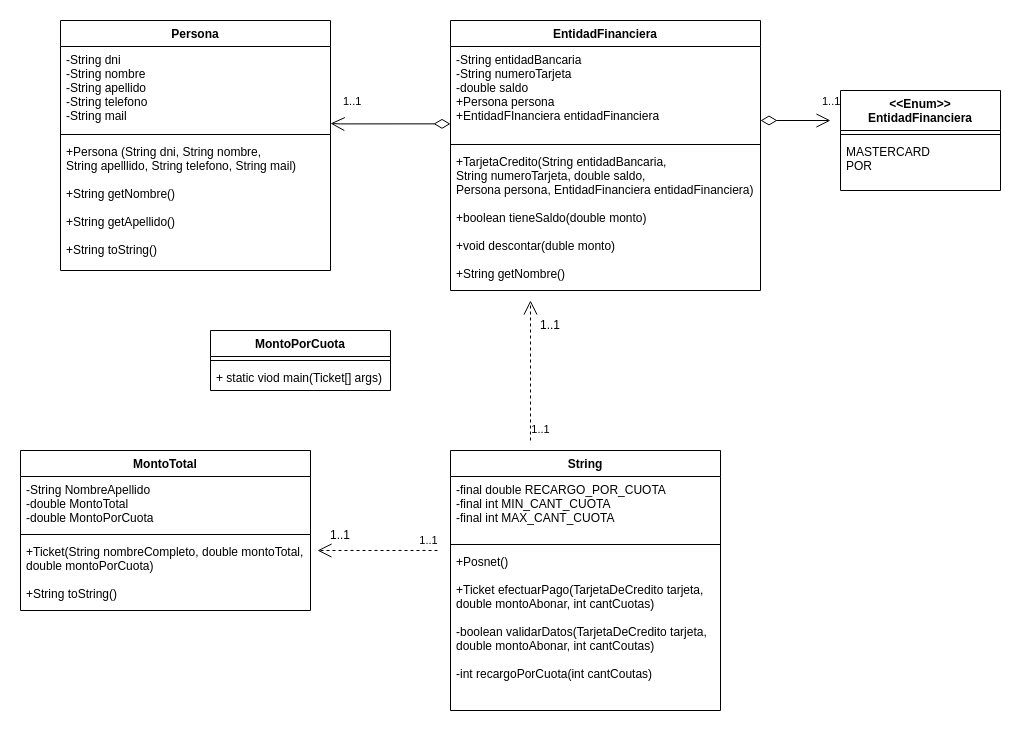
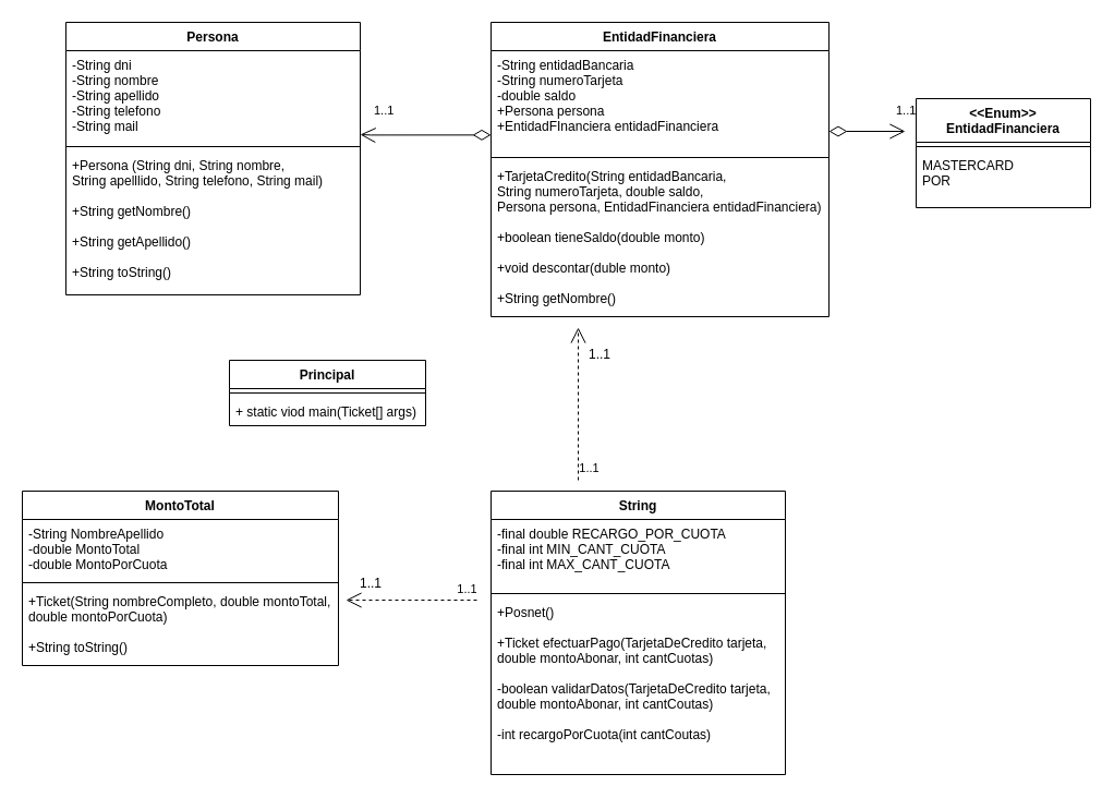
- <mxCell id="23" value="MontoPorCuota" style="swimlane;fontStyle=1;align=center;verticalAlign=top;childLayout=stackLayout;horizontal=1;startSize=26;horizontalStack=0;resizeParent=1;resizeParentMax=0;resizeLast=0;collapsible=1;marginBottom=0;" parent="1" vertex="1"><mxGeometry x="210" y="330" width="180" height="60" as="geometry" /></mxCell>
+ <mxCell id="23" value="Principal" style="swimlane;fontStyle=1;align=center;verticalAlign=top;childLayout=stackLayout;horizontal=1;startSize=26;horizontalStack=0;resizeParent=1;resizeParentMax=0;resizeLast=0;collapsible=1;marginBottom=0;" parent="1" vertex="1"><mxGeometry x="210" y="330" width="180" height="60" as="geometry" /></mxCell>
